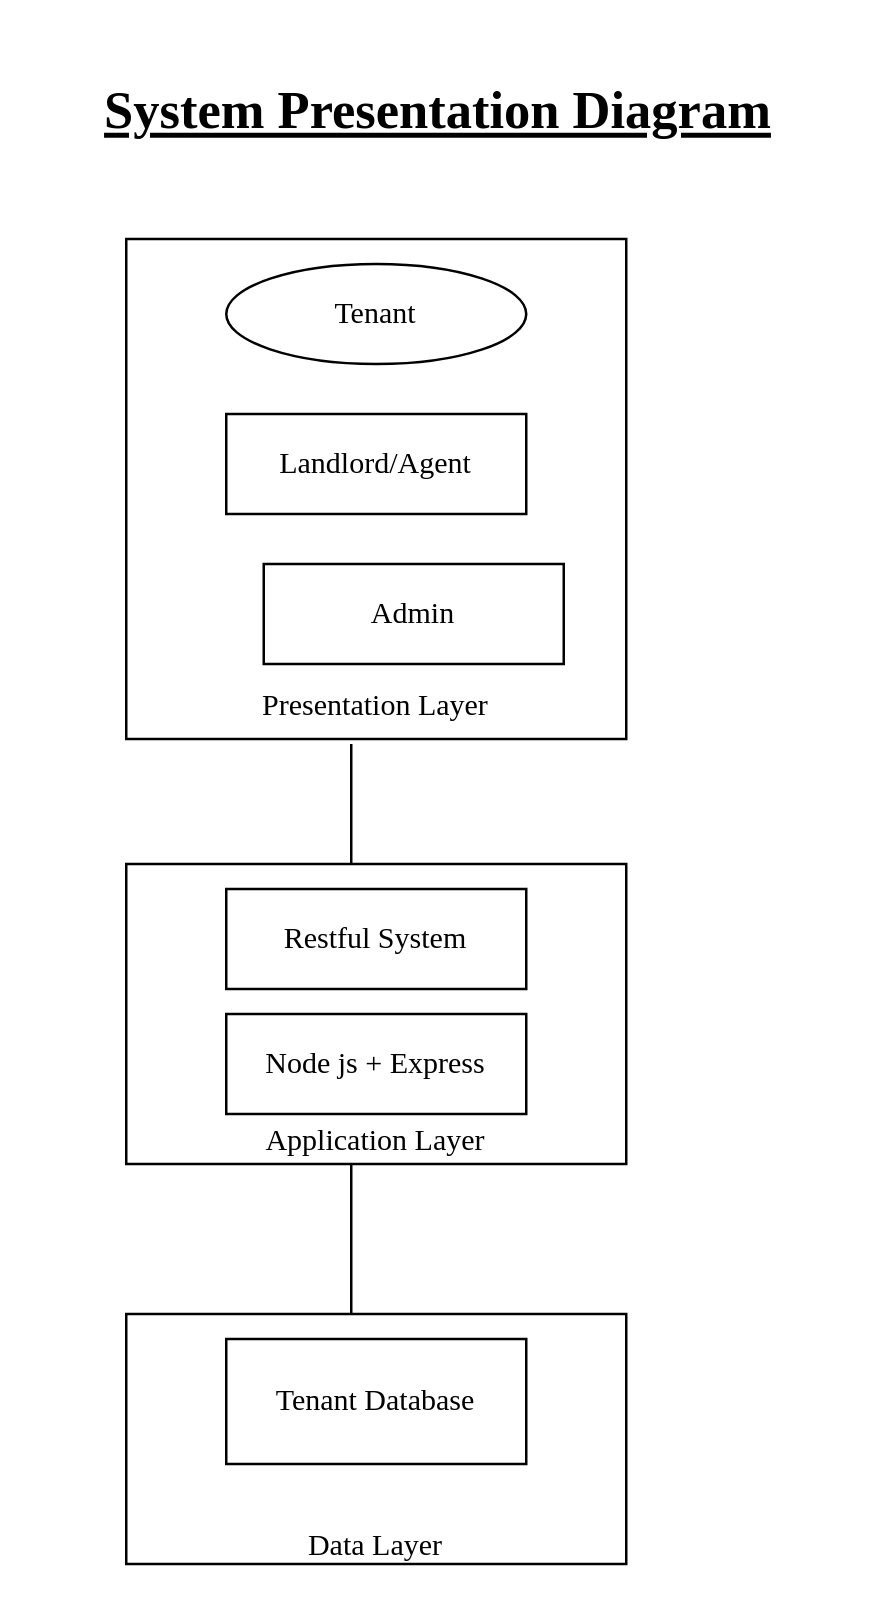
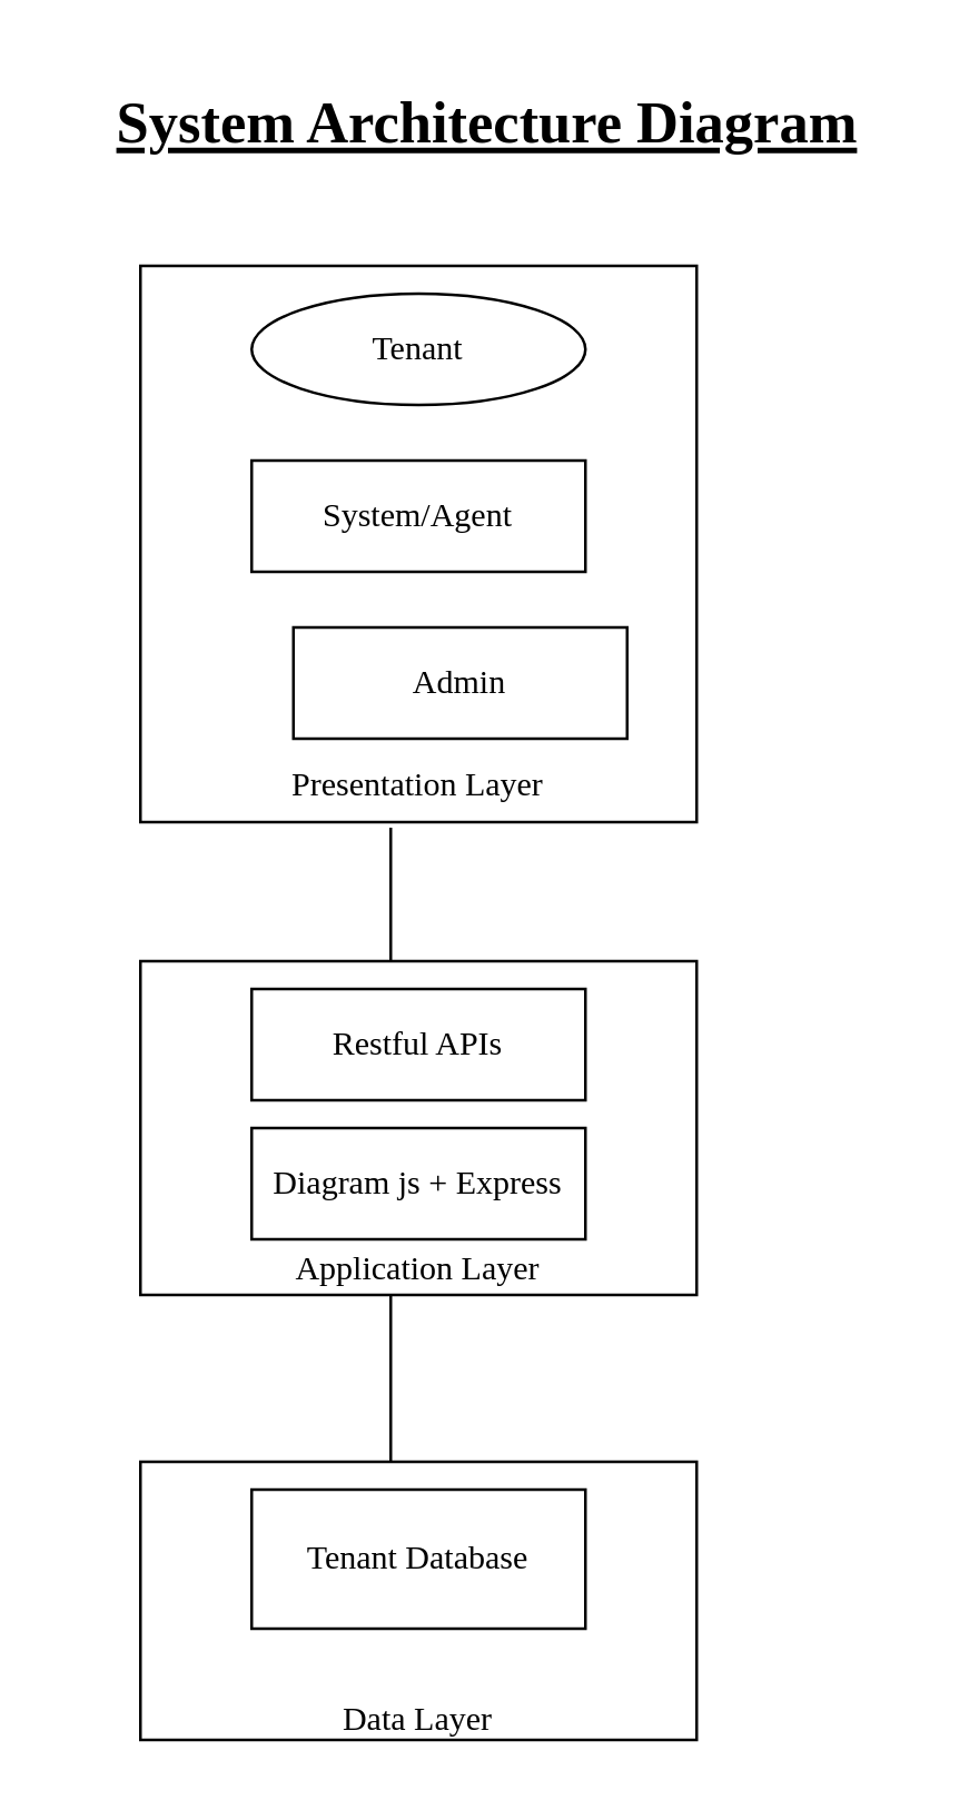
- <mxCell id="13" value="&lt;h1&gt;&lt;font face=&quot;Times New Roman&quot; style=&quot;font-size: 21px;&quot;&gt;&lt;u&gt;System Presentation Diagram&lt;/u&gt;&lt;/font&gt;&lt;/h1&gt;" style="text;strokeColor=none;fillColor=none;html=1;align=center;verticalAlign=middle;whiteSpace=wrap;rounded=0;fontSize=16;" vertex="1" parent="1"><mxGeometry x="20" y="20" width="310" height="30" as="geometry" /></mxCell>
+ <mxCell id="13" value="&lt;h1&gt;&lt;font face=&quot;Times New Roman&quot; style=&quot;font-size: 21px;&quot;&gt;&lt;u&gt;System Architecture Diagram&lt;/u&gt;&lt;/font&gt;&lt;/h1&gt;" style="text;strokeColor=none;fillColor=none;html=1;align=center;verticalAlign=middle;whiteSpace=wrap;rounded=0;fontSize=16;" vertex="1" parent="1"><mxGeometry x="20" y="20" width="310" height="30" as="geometry" /></mxCell>
- <mxCell id="4" value="&lt;font face=&quot;Times New Roman&quot;&gt;Landlord/Agent&lt;/font&gt;" style="rounded=0;whiteSpace=wrap;html=1;" parent="1" vertex="1"><mxGeometry x="90" y="160" width="120" height="40" as="geometry" /></mxCell>
+ <mxCell id="4" value="&lt;font face=&quot;Times New Roman&quot;&gt;System/Agent&lt;/font&gt;" style="rounded=0;whiteSpace=wrap;html=1;" parent="1" vertex="1"><mxGeometry x="90" y="160" width="120" height="40" as="geometry" /></mxCell>
- <mxCell id="8" value="&lt;font face=&quot;Times New Roman&quot;&gt;Restful System&lt;/font&gt;" style="rounded=0;whiteSpace=wrap;html=1;" parent="1" vertex="1"><mxGeometry x="90" y="350" width="120" height="40" as="geometry" /></mxCell>
+ <mxCell id="8" value="&lt;font face=&quot;Times New Roman&quot;&gt;Restful APIs&lt;/font&gt;" style="rounded=0;whiteSpace=wrap;html=1;" parent="1" vertex="1"><mxGeometry x="90" y="350" width="120" height="40" as="geometry" /></mxCell>
- <mxCell id="9" value="&lt;font face=&quot;Times New Roman&quot;&gt;Node js + Express&lt;/font&gt;" style="rounded=0;whiteSpace=wrap;html=1;" parent="1" vertex="1"><mxGeometry x="90" y="400" width="120" height="40" as="geometry" /></mxCell>
+ <mxCell id="9" value="&lt;font face=&quot;Times New Roman&quot;&gt;Diagram js + Express&lt;/font&gt;" style="rounded=0;whiteSpace=wrap;html=1;" parent="1" vertex="1"><mxGeometry x="90" y="400" width="120" height="40" as="geometry" /></mxCell>
